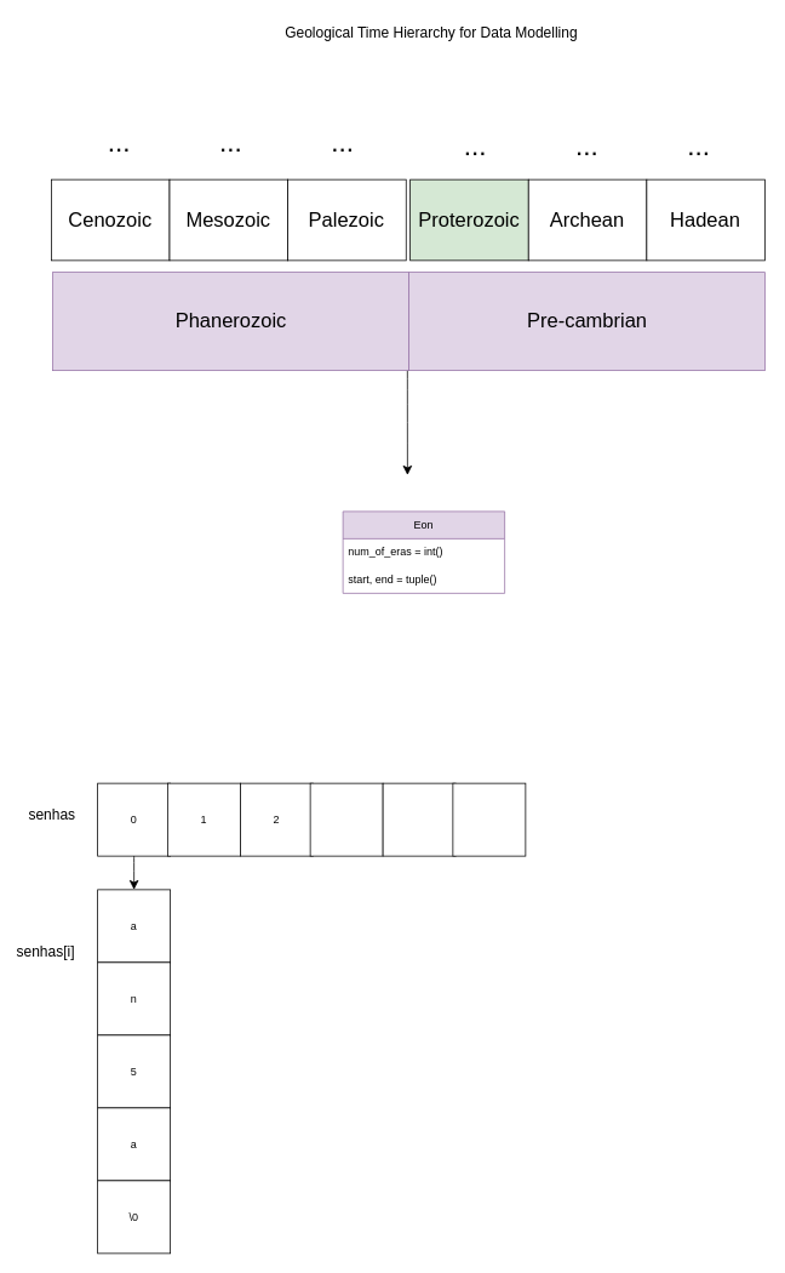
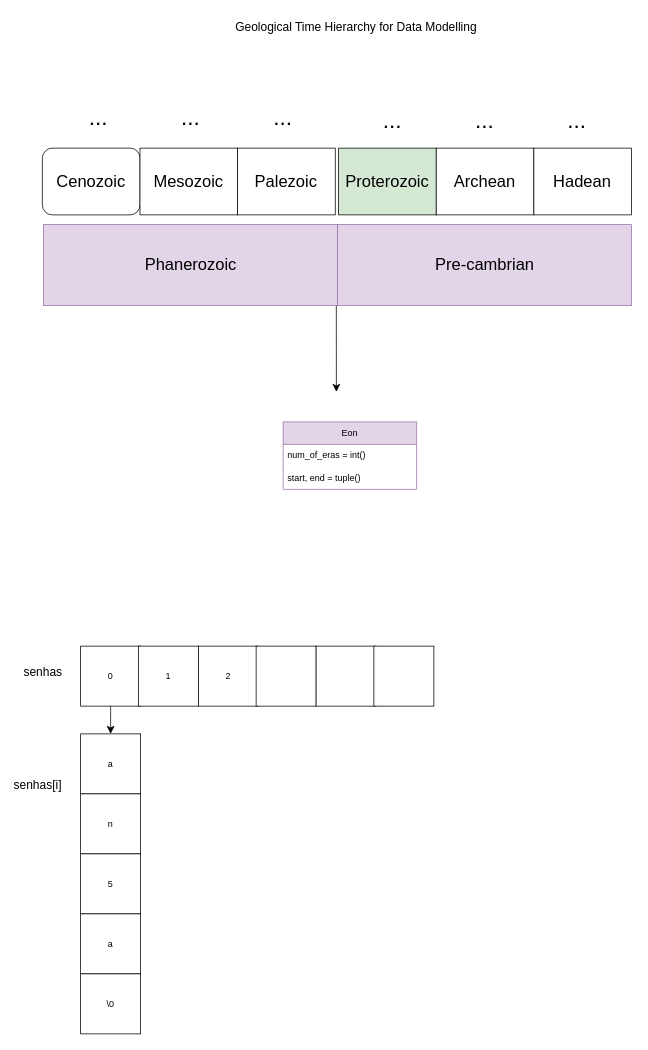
- <mxCell id="6" value="&lt;font style=&quot;font-size: 22px;&quot;&gt;Cenozoic&lt;/font&gt;" style="rounded=0;whiteSpace=wrap;html=1;" vertex="1" parent="5"><mxGeometry width="130.167" height="89" as="geometry" /></mxCell>
+ <mxCell id="6" value="&lt;font style=&quot;font-size: 22px;&quot;&gt;Cenozoic&lt;/font&gt;" style="whiteSpace=wrap;html=1;rounded=1;" vertex="1" parent="5"><mxGeometry width="130.167" height="89" as="geometry" /></mxCell>
